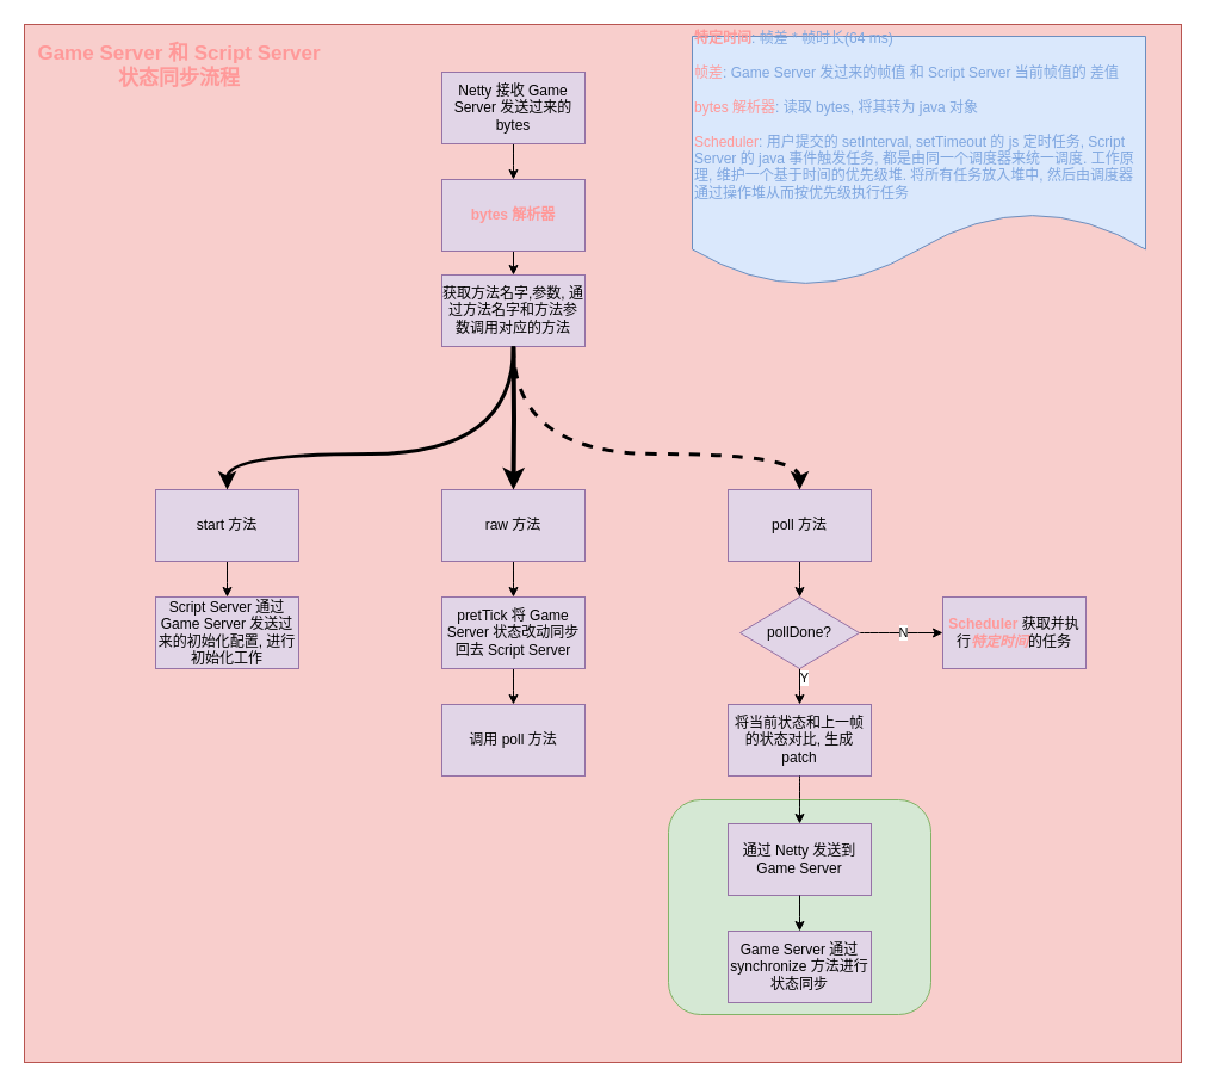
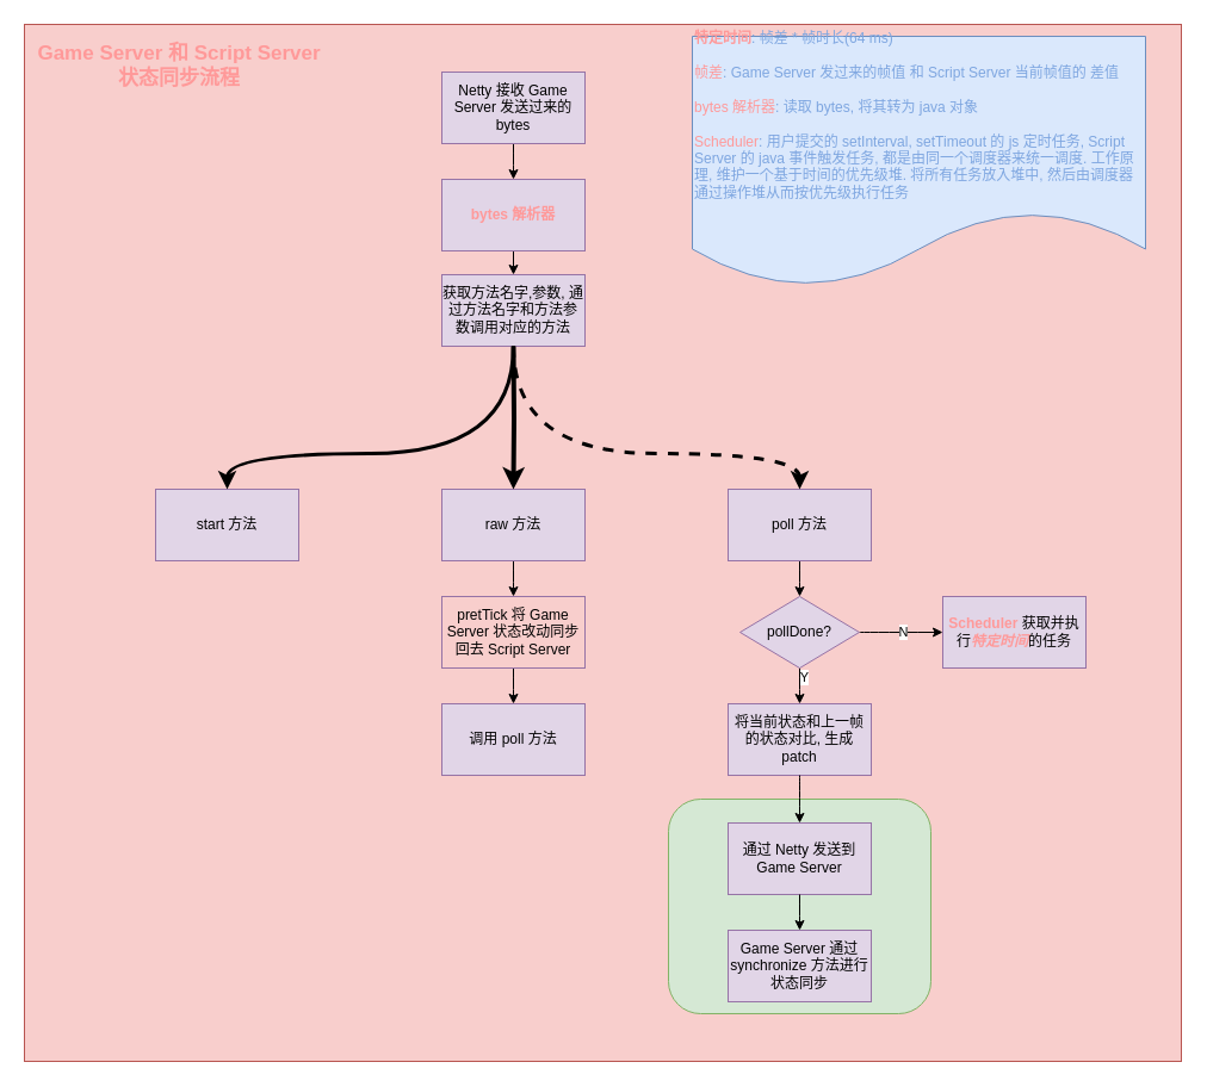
- <mxCell id="6" value="" style="edgeStyle=orthogonalEdgeStyle;curved=1;orthogonalLoop=1;jettySize=auto;html=1;fontColor=#000000;strokeColor=#000000;strokeWidth=1;" edge="1" parent="1" source="7" target="10"><mxGeometry relative="1" as="geometry" /></mxCell>
- <mxCell id="10" value="&lt;span style=&quot;text-align: left&quot;&gt;Script Server 通过 Game Server 发送过来的初始化配置, 进行初始化工作&lt;/span&gt;" style="rounded=0;whiteSpace=wrap;html=1;fillColor=#e1d5e7;strokeColor=#9673a6;" vertex="1" parent="1"><mxGeometry x="130" y="500" width="120" height="60" as="geometry" /></mxCell>
- <mxCell id="12" value="pretTick 将 Game Server 状态改动同步回去 Script Server" style="rounded=0;whiteSpace=wrap;html=1;fillColor=#e1d5e7;strokeColor=#9673a6;" vertex="1" parent="1"><mxGeometry x="370" y="500" width="120" height="60" as="geometry" /></mxCell>
+ <mxCell id="12" value="pretTick 将 Game Server 状态改动同步回去 Script Server" style="rounded=0;whiteSpace=wrap;html=1;fillColor=#f8cecc;strokeColor=#9673a6;" vertex="1" parent="1"><mxGeometry x="370" y="500" width="120" height="60" as="geometry" /></mxCell>
